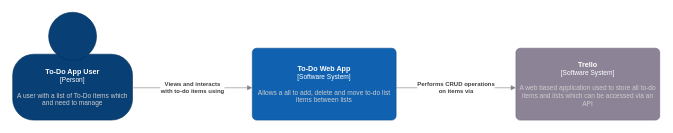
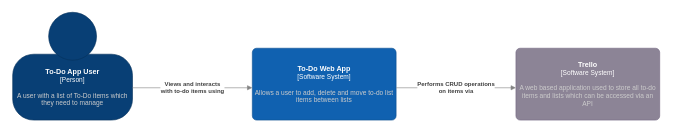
- <mxCell id="3" value="&lt;b&gt;To-Do Web App&lt;/b&gt;&lt;br&gt;&lt;div&gt;&lt;font style=&quot;font-size: 11px&quot;&gt;[Software System]&lt;/font&gt;&lt;/div&gt;&lt;div style=&quot;font-size: 10px&quot;&gt;&lt;br&gt;&lt;/div&gt;&lt;div style=&quot;font-size: 11px&quot;&gt;&lt;font color=&quot;#CCCCCC&quot;&gt;Allows a all to add, delete and move to-do list items between lists&lt;/font&gt;&lt;/div&gt;" style="rounded=1;whiteSpace=wrap;html=1;fontColor=#ffffff;arcSize=6;metaEdit=1;points=[[0.25,0,0],[0.5,0,0],[0.75,0,0],[1,0.25,0],[1,0.5,0],[1,0.75,0],[0.75,1,0],[0.5,1,0],[0.25,1,0],[0,0.75,0],[0,0.5,0],[0,0.25,0]];resizable=0;editable=1;movableLabel=0;allowArrows=0;rotatable=0;imageWidth=24;fillColor=#1061B0;strokeColor=#0D5091;" parent="1" vertex="1"><mxGeometry x="420" y="80" width="240" height="120" as="geometry" /></mxCell>
+ <mxCell id="3" value="&lt;b&gt;To-Do Web App&lt;/b&gt;&lt;br&gt;&lt;div&gt;&lt;font style=&quot;font-size: 11px&quot;&gt;[Software System]&lt;/font&gt;&lt;/div&gt;&lt;div style=&quot;font-size: 10px&quot;&gt;&lt;br&gt;&lt;/div&gt;&lt;div style=&quot;font-size: 11px&quot;&gt;&lt;font color=&quot;#CCCCCC&quot;&gt;Allows a user to add, delete and move to-do list items between lists&lt;/font&gt;&lt;/div&gt;" style="rounded=1;whiteSpace=wrap;html=1;fontColor=#ffffff;arcSize=6;metaEdit=1;points=[[0.25,0,0],[0.5,0,0],[0.75,0,0],[1,0.25,0],[1,0.5,0],[1,0.75,0],[0.75,1,0],[0.5,1,0],[0.25,1,0],[0,0.75,0],[0,0.5,0],[0,0.25,0]];resizable=0;editable=1;movableLabel=0;allowArrows=0;rotatable=0;imageWidth=24;fillColor=#1061B0;strokeColor=#0D5091;" parent="1" vertex="1"><mxGeometry x="420" y="80" width="240" height="120" as="geometry" /></mxCell>
- <mxCell id="2" value="&lt;b&gt;To-Do App User&lt;/b&gt;&lt;br&gt;&lt;div&gt;&lt;font style=&quot;font-size: 11px&quot;&gt;[Person]&lt;/font&gt;&lt;/div&gt;&lt;div style=&quot;font-size: 10px&quot;&gt;&lt;br&gt;&lt;/div&gt;&lt;div style=&quot;font-size: 11px&quot;&gt;&lt;font color=&quot;#CCCCCC&quot;&gt;A user with a list of To-Do items which and need to manage&lt;/font&gt;&lt;/div&gt;" style="shape=stencil(tZTRUsMgEEW/hsdmCNimr06s/4Fka3aSQAZwWv16STYZRaXjaDuTl3sXTu6SJUzWvlUjMMGNGoDJBybEoDRCJ3fbjb7bjOC8NdGNS1qql3tO+kRa8EUrP4IOZB7xDA3ZPjjbwQmbsADQtOAwTFV5YPw+rpkeWWtrTCSgNT6pfKpHmEIT9/IzwXixpde8LppUzI0DBHBLZnKZePw9OMUW1bXA5a3AvBDpWZTXI98MXP2DLOvo5IZG1k9Kd8/OvpjmxzxzxU0Tm/nmVWbO13tQrnPvtMe35fZIcfkUjtj3dCNyDWVix63WwYV+oO9x9PDRze7LCCfd7NNmVvn32N/SzS79XmbjHQ==);whiteSpace=wrap;html=1;rounded=1;fontColor=#ffffff;arcSize=30;allowArrows=0;rotatable=0;spacingTop=70;aspect=fixed;editable=1;metaEdit=1;resizable=0;strokeColor=#06315C;fillColor=#083F75;" parent="1" vertex="1"><mxGeometry x="20" y="20" width="200" height="180" as="geometry" /></mxCell>
+ <mxCell id="2" value="&lt;b&gt;To-Do App User&lt;/b&gt;&lt;br&gt;&lt;div&gt;&lt;font style=&quot;font-size: 11px&quot;&gt;[Person]&lt;/font&gt;&lt;/div&gt;&lt;div style=&quot;font-size: 10px&quot;&gt;&lt;br&gt;&lt;/div&gt;&lt;div style=&quot;font-size: 11px&quot;&gt;&lt;font color=&quot;#CCCCCC&quot;&gt;A user with a list of To-Do items which they need to manage&lt;/font&gt;&lt;/div&gt;" style="shape=stencil(tZTRUsMgEEW/hsdmCNimr06s/4Fka3aSQAZwWv16STYZRaXjaDuTl3sXTu6SJUzWvlUjMMGNGoDJBybEoDRCJ3fbjb7bjOC8NdGNS1qql3tO+kRa8EUrP4IOZB7xDA3ZPjjbwQmbsADQtOAwTFV5YPw+rpkeWWtrTCSgNT6pfKpHmEIT9/IzwXixpde8LppUzI0DBHBLZnKZePw9OMUW1bXA5a3AvBDpWZTXI98MXP2DLOvo5IZG1k9Kd8/OvpjmxzxzxU0Tm/nmVWbO13tQrnPvtMe35fZIcfkUjtj3dCNyDWVix63WwYV+oO9x9PDRze7LCCfd7NNmVvn32N/SzS79XmbjHQ==);whiteSpace=wrap;html=1;rounded=1;fontColor=#ffffff;arcSize=30;allowArrows=0;rotatable=0;spacingTop=70;aspect=fixed;editable=1;metaEdit=1;resizable=0;strokeColor=#06315C;fillColor=#083F75;" parent="1" vertex="1"><mxGeometry x="20" y="20" width="200" height="180" as="geometry" /></mxCell>
